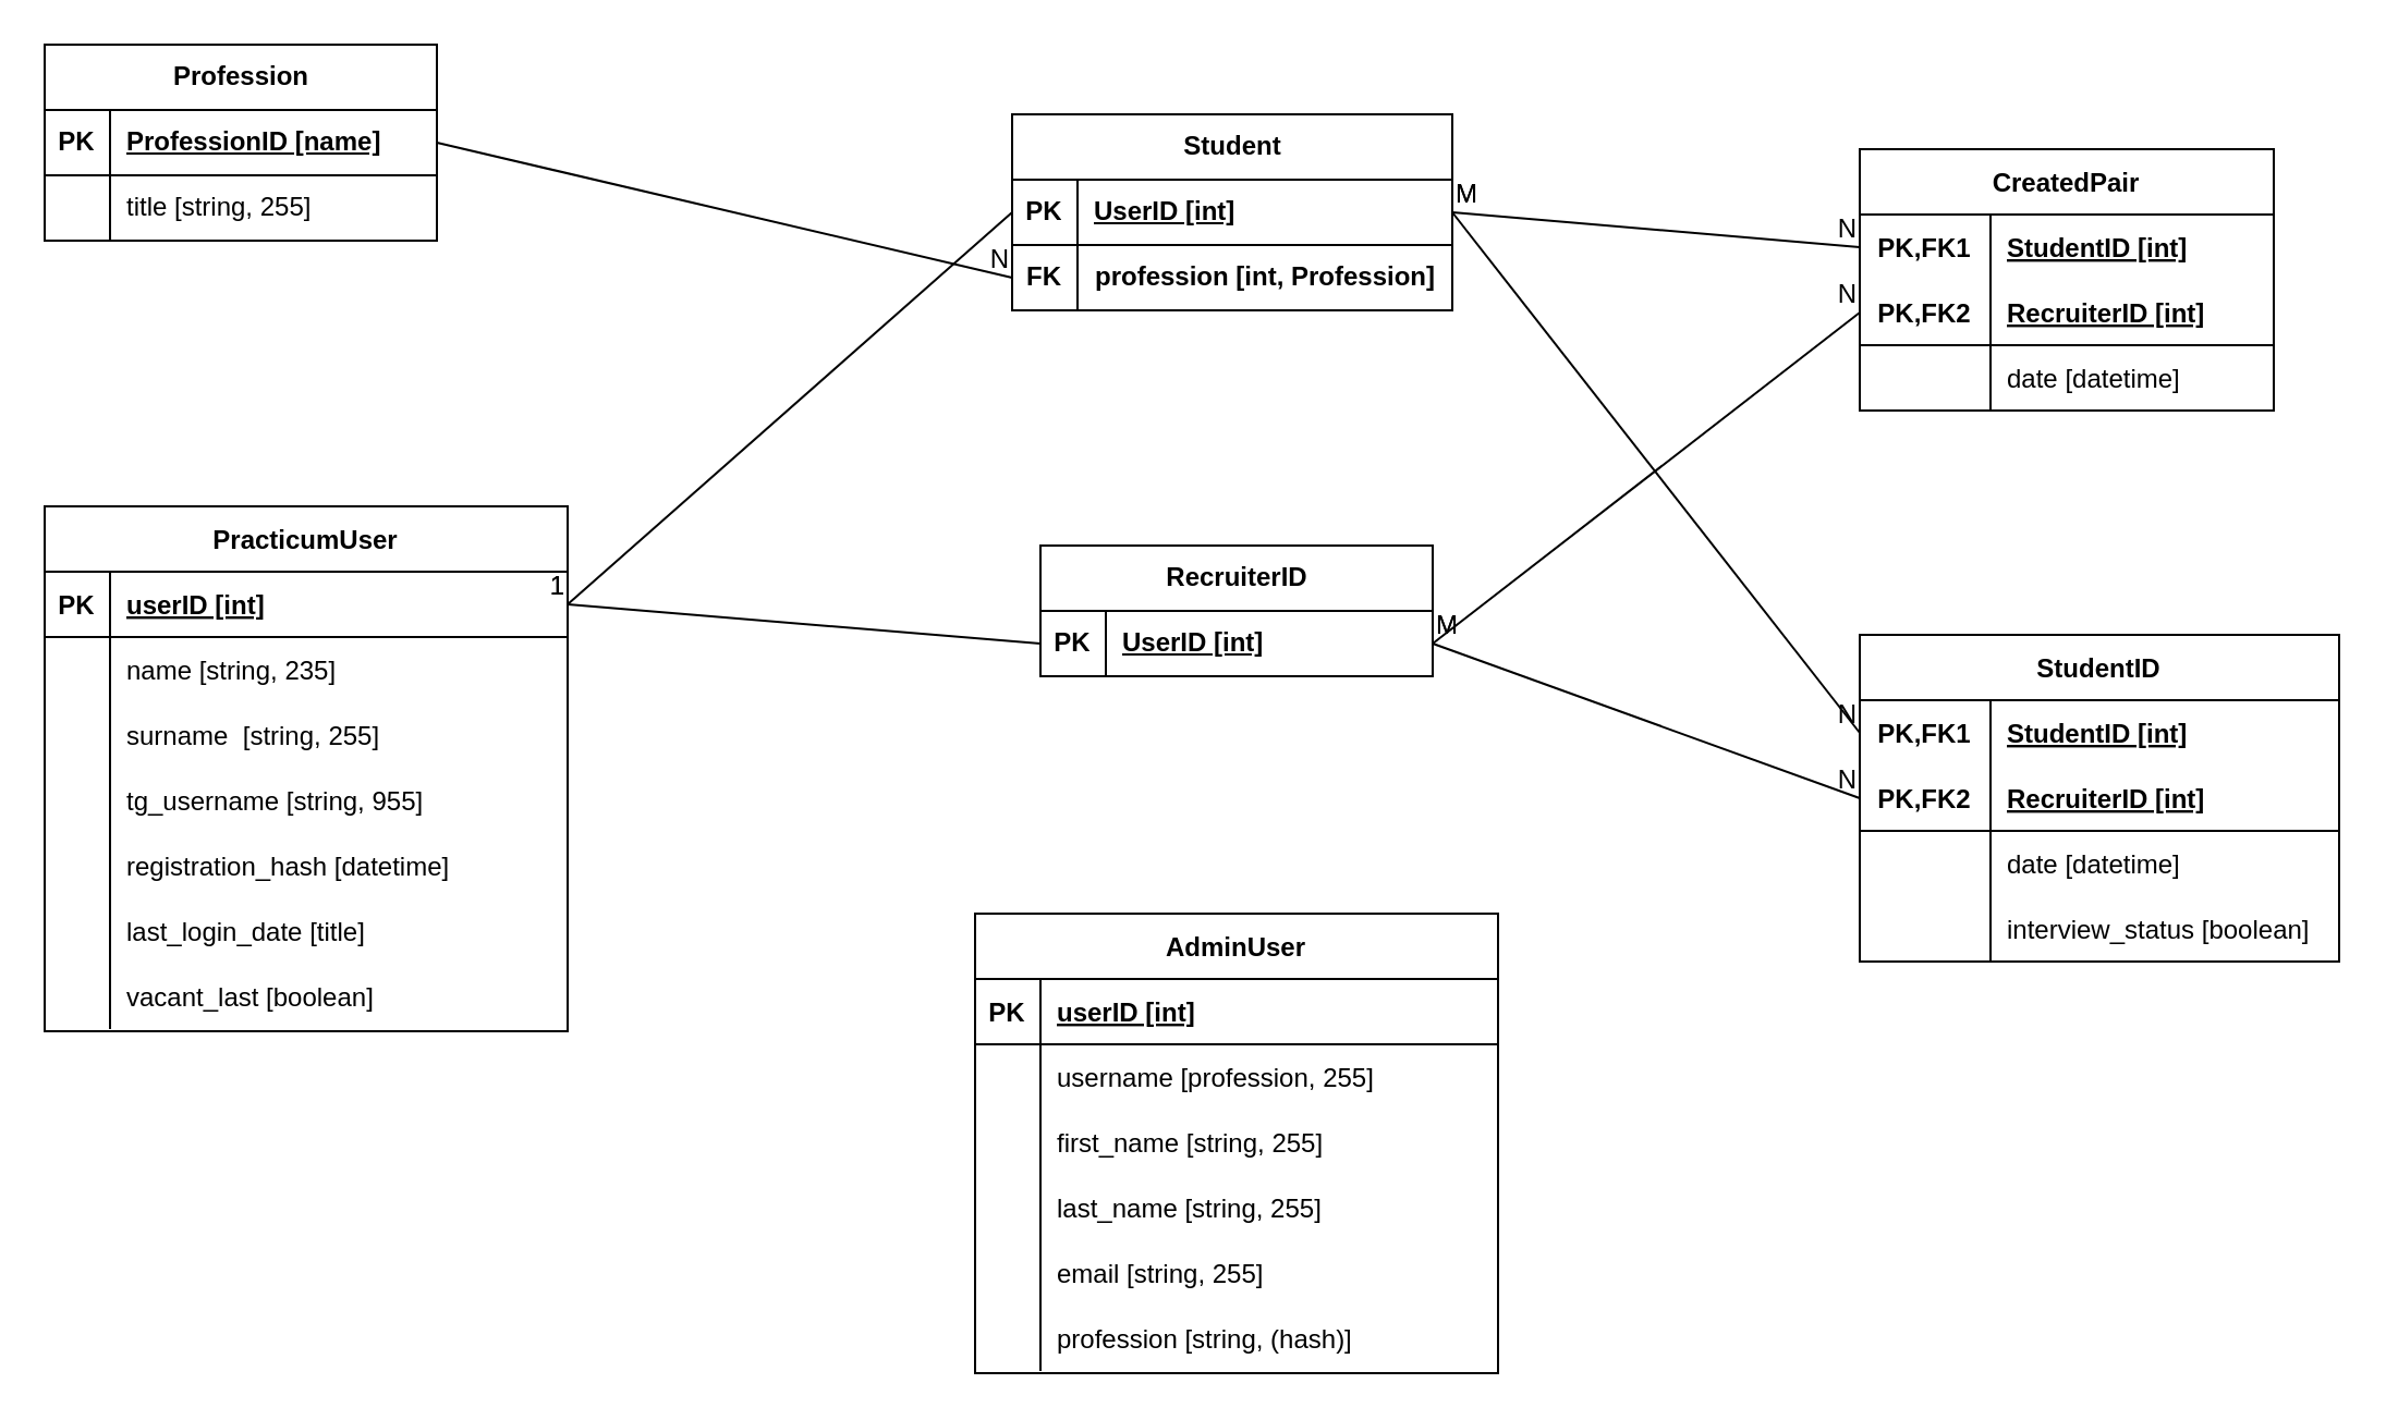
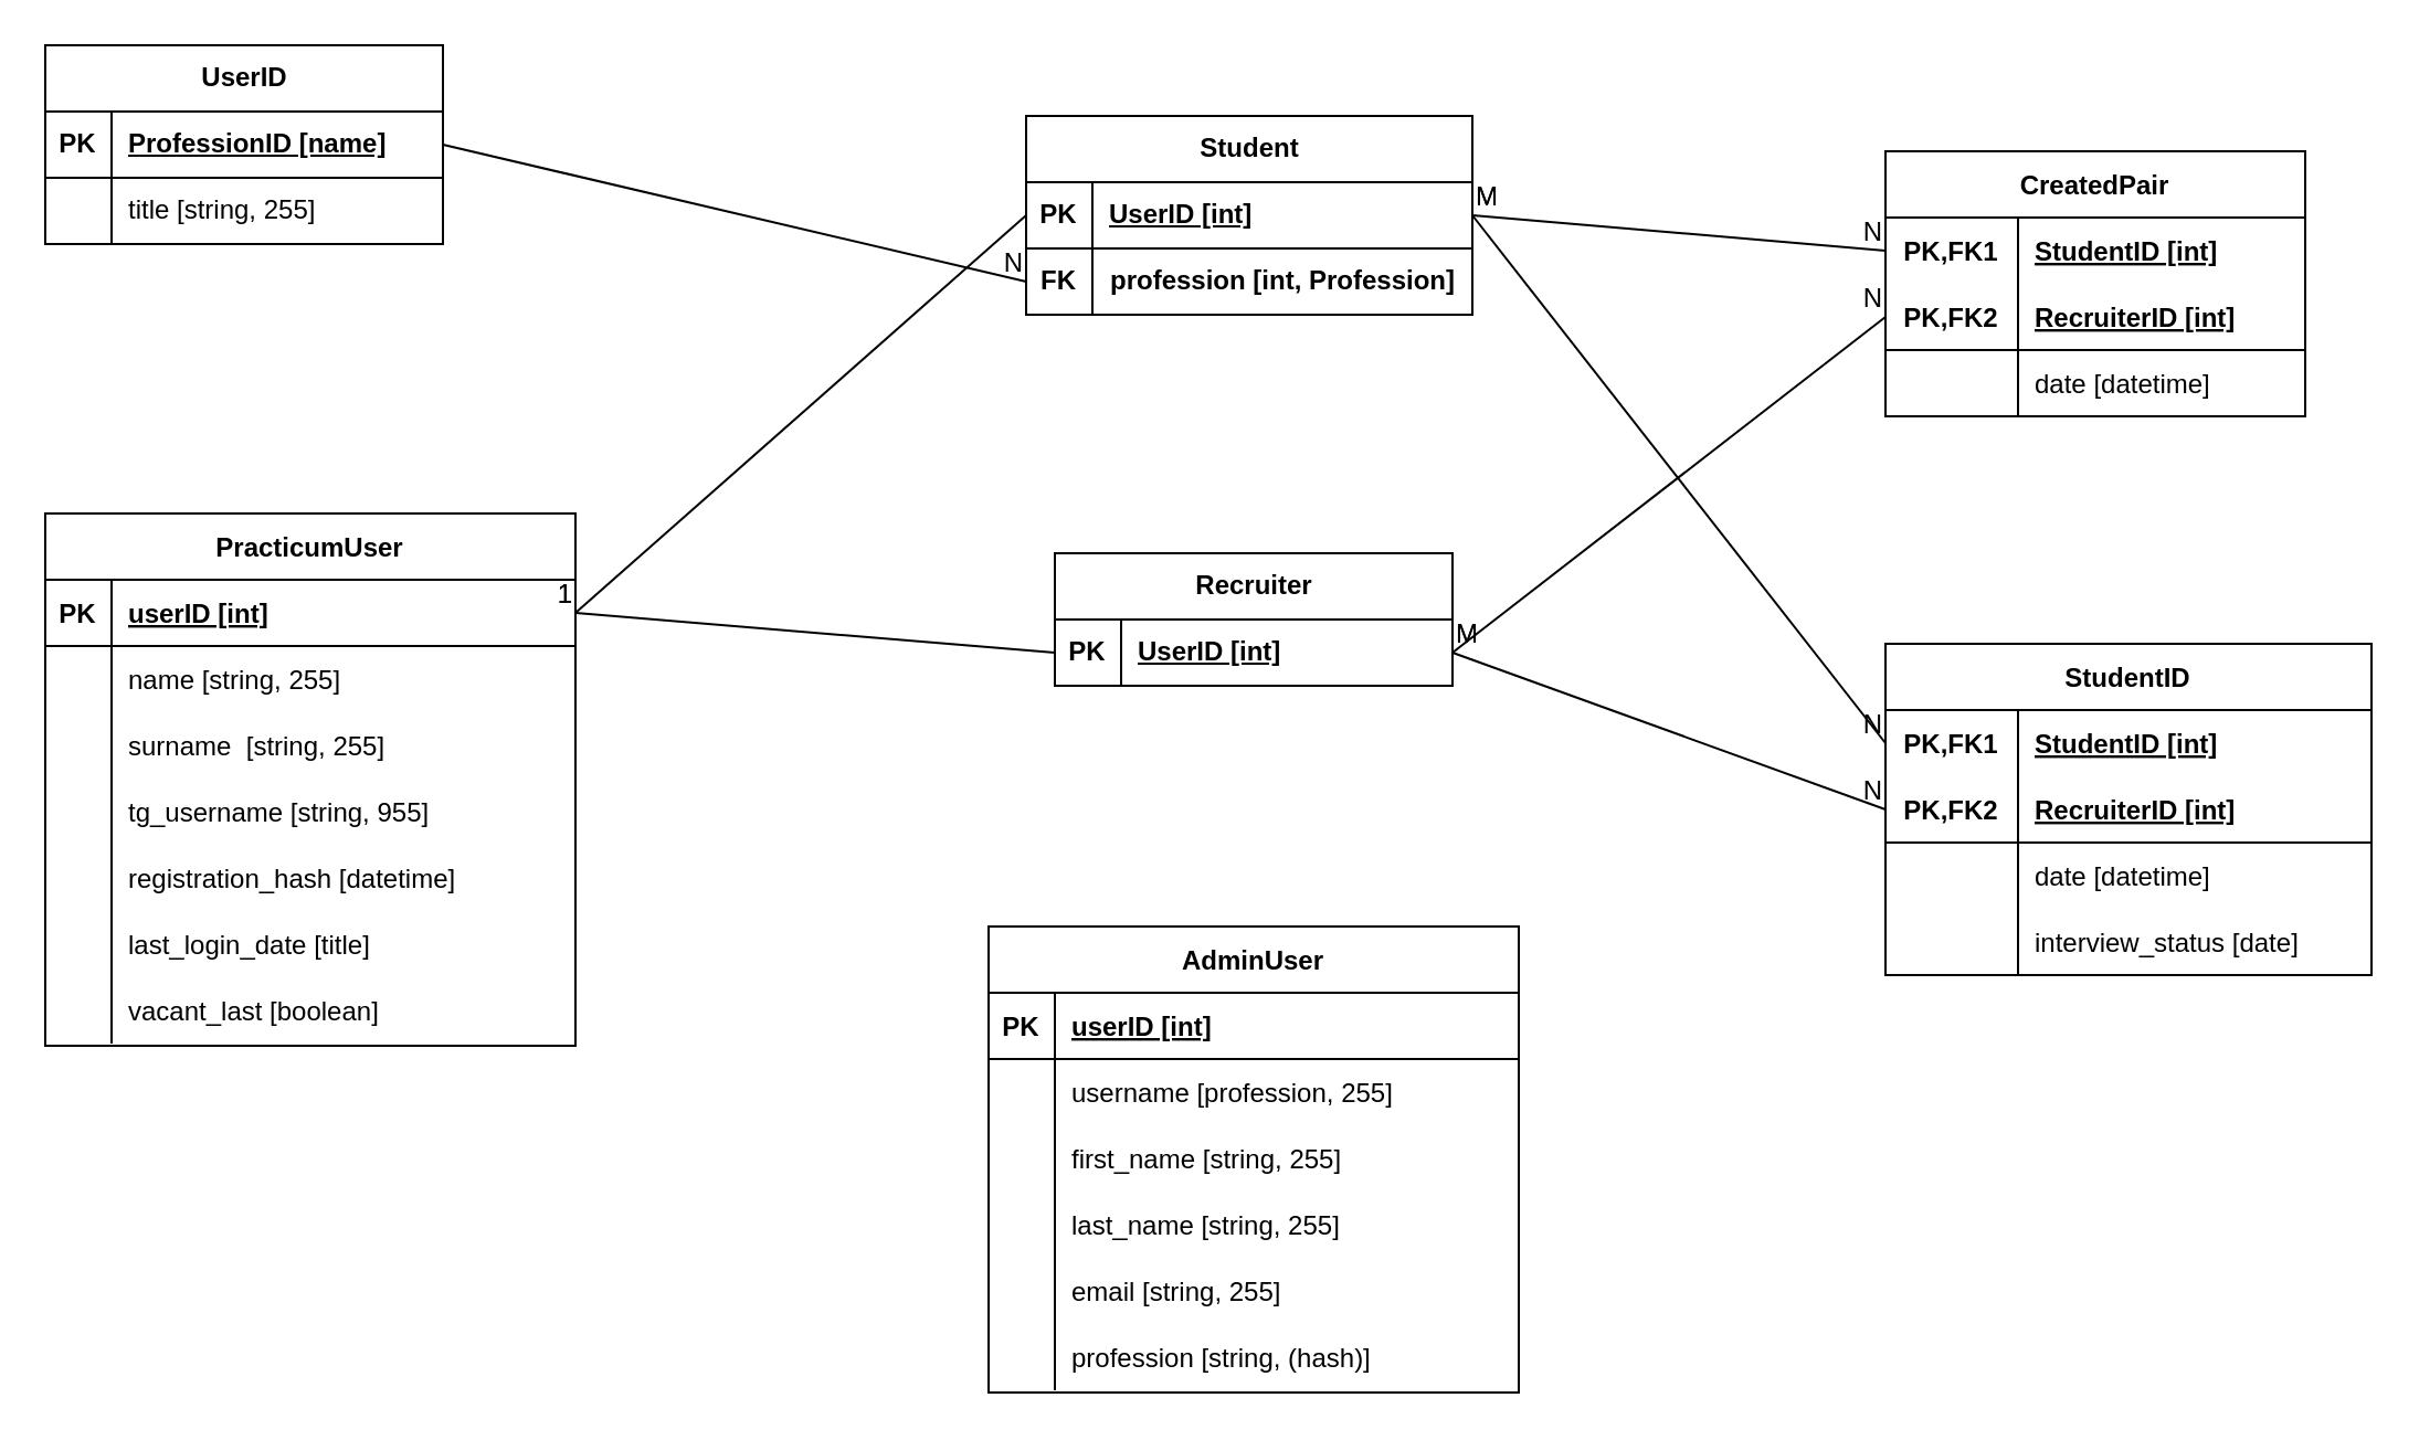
- <mxCell id="45" value="Profession" style="shape=table;startSize=30;container=1;collapsible=1;childLayout=tableLayout;fixedRows=1;rowLines=0;fontStyle=1;align=center;resizeLast=1;html=1;" parent="1" vertex="1"><mxGeometry x="20" y="20" width="180" height="90" as="geometry" /></mxCell>
+ <mxCell id="45" value="UserID" style="shape=table;startSize=30;container=1;collapsible=1;childLayout=tableLayout;fixedRows=1;rowLines=0;fontStyle=1;align=center;resizeLast=1;html=1;" parent="1" vertex="1"><mxGeometry x="20" y="20" width="180" height="90" as="geometry" /></mxCell>
- <mxCell id="34" value="RecruiterID" style="shape=table;startSize=30;container=1;collapsible=1;childLayout=tableLayout;fixedRows=1;rowLines=0;fontStyle=1;align=center;resizeLast=1;html=1;" parent="1" vertex="1"><mxGeometry x="477" y="250" width="180" height="60" as="geometry" /></mxCell>
+ <mxCell id="34" value="Recruiter" style="shape=table;startSize=30;container=1;collapsible=1;childLayout=tableLayout;fixedRows=1;rowLines=0;fontStyle=1;align=center;resizeLast=1;html=1;" parent="1" vertex="1"><mxGeometry x="477" y="250" width="180" height="60" as="geometry" /></mxCell>
- <mxCell id="8" value="name [string, 235]" style="shape=partialRectangle;connectable=0;fillColor=none;top=0;left=0;bottom=0;right=0;align=left;spacingLeft=6;overflow=hidden;" parent="6" vertex="1"><mxGeometry x="30" width="210" height="30" as="geometry"><mxRectangle width="210" height="30" as="alternateBounds" /></mxGeometry></mxCell>
+ <mxCell id="8" value="name [string, 255]" style="shape=partialRectangle;connectable=0;fillColor=none;top=0;left=0;bottom=0;right=0;align=left;spacingLeft=6;overflow=hidden;" parent="6" vertex="1"><mxGeometry x="30" width="210" height="30" as="geometry"><mxRectangle width="210" height="30" as="alternateBounds" /></mxGeometry></mxCell>
- <mxCell id="66" value="interview_status [boolean]" style="shape=partialRectangle;connectable=0;fillColor=none;top=0;left=0;bottom=0;right=0;align=left;spacingLeft=6;overflow=hidden;" parent="64" vertex="1"><mxGeometry x="60" width="160" height="30" as="geometry"><mxRectangle width="160" height="30" as="alternateBounds" /></mxGeometry></mxCell>
+ <mxCell id="66" value="interview_status [date]" style="shape=partialRectangle;connectable=0;fillColor=none;top=0;left=0;bottom=0;right=0;align=left;spacingLeft=6;overflow=hidden;" parent="64" vertex="1"><mxGeometry x="60" width="160" height="30" as="geometry"><mxRectangle width="160" height="30" as="alternateBounds" /></mxGeometry></mxCell>
